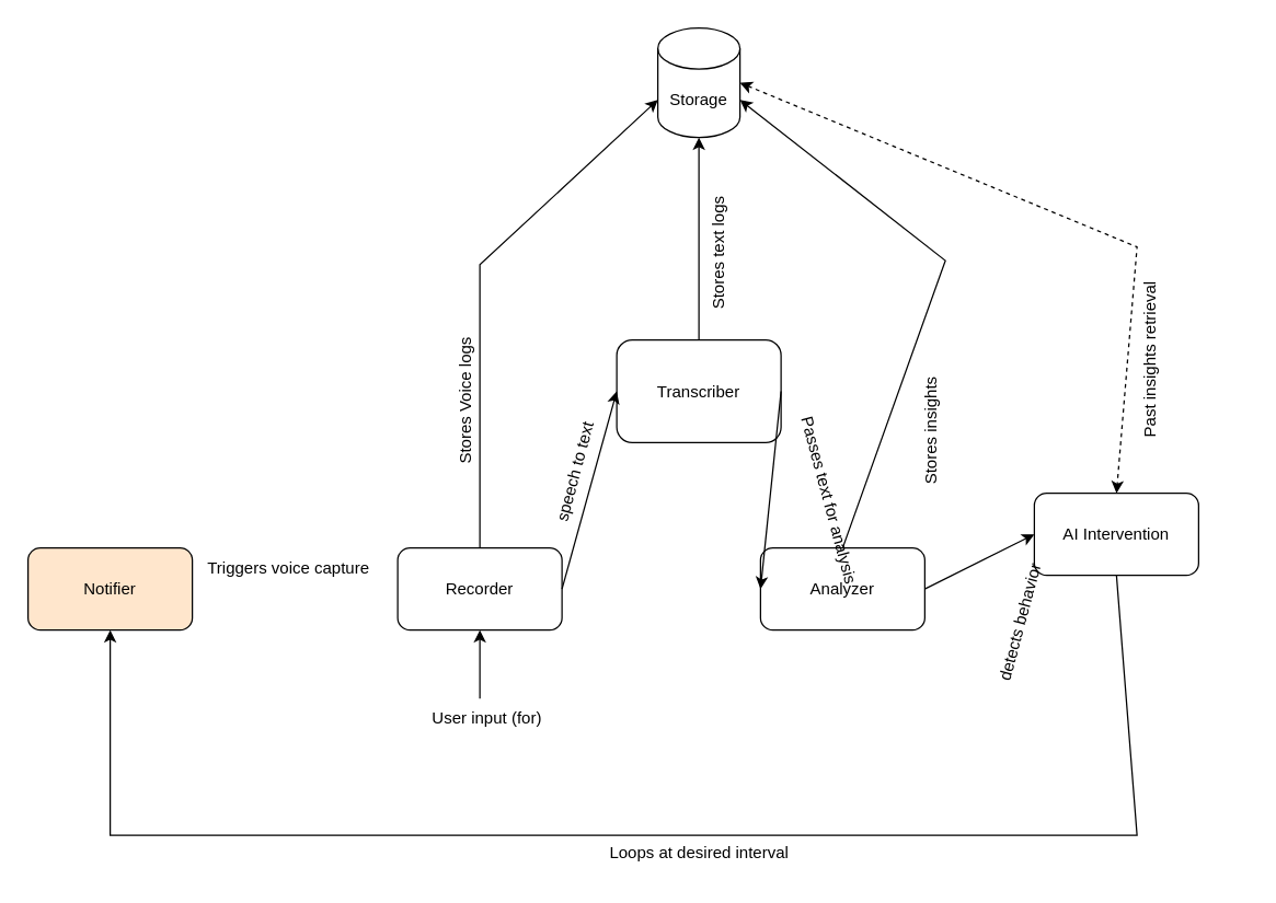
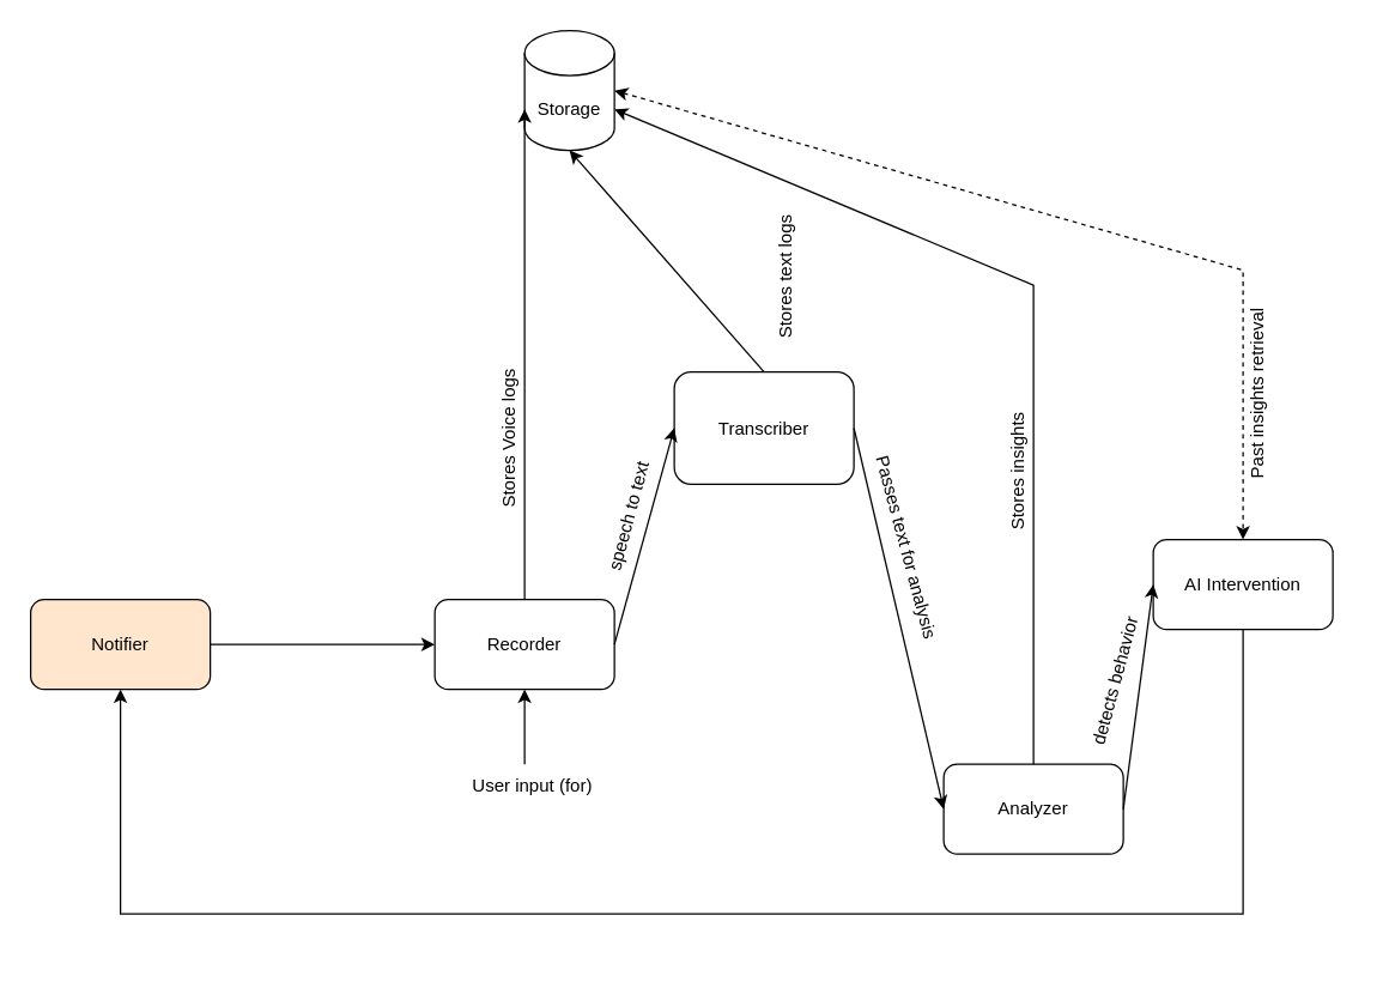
- <mxCell id="7" value="Storage" style="shape=cylinder3;whiteSpace=wrap;html=1;boundedLbl=1;backgroundOutline=1;size=15;" vertex="1" parent="1"><mxGeometry x="480" y="20" width="60" height="80" as="geometry" /></mxCell>
+ <mxCell id="7" value="Storage" style="shape=cylinder3;whiteSpace=wrap;html=1;boundedLbl=1;backgroundOutline=1;size=15;" vertex="1" parent="1"><mxGeometry x="350" y="20" width="60" height="80" as="geometry" /></mxCell>
- <mxCell id="6" value="AI Intervention" style="rounded=1;whiteSpace=wrap;html=1;" vertex="1" parent="1"><mxGeometry x="755" y="360" width="120" height="60" as="geometry" /></mxCell>
+ <mxCell id="6" value="AI Intervention" style="rounded=1;whiteSpace=wrap;html=1;" vertex="1" parent="1"><mxGeometry x="770" y="360" width="120" height="60" as="geometry" /></mxCell>
- <mxCell id="24" value="Triggers voice capture" style="text;html=1;align=center;verticalAlign=middle;resizable=0;points=[];autosize=1;strokeColor=none;fillColor=none;" vertex="1" parent="1"><mxGeometry x="140" y="400" width="140" height="30" as="geometry" /></mxCell>
+ <mxCell id="8" value="" style="endArrow=classic;html=1;rounded=0;exitX=1;exitY=0.5;exitDx=0;exitDy=0;entryX=0;entryY=0.5;entryDx=0;entryDy=0;" edge="1" parent="1" source="2" target="3"><mxGeometry width="50" height="50" relative="1" as="geometry"><mxPoint x="550" y="450" as="sourcePoint" /><mxPoint x="600" y="400" as="targetPoint" /></mxGeometry></mxCell>
- <mxCell id="5" value="Analyzer" style="rounded=1;whiteSpace=wrap;html=1;" vertex="1" parent="1"><mxGeometry x="555" y="400" width="120" height="60" as="geometry" /></mxCell>
+ <mxCell id="5" value="Analyzer" style="rounded=1;whiteSpace=wrap;html=1;" vertex="1" parent="1"><mxGeometry x="630" y="510" width="120" height="60" as="geometry" /></mxCell>
- <mxCell id="17" value="Loops at desired interval" style="text;html=1;align=center;verticalAlign=middle;resizable=0;points=[];autosize=1;strokeColor=none;fillColor=none;" vertex="1" parent="1"><mxGeometry x="435" y="608" width="150" height="30" as="geometry" /></mxCell>
